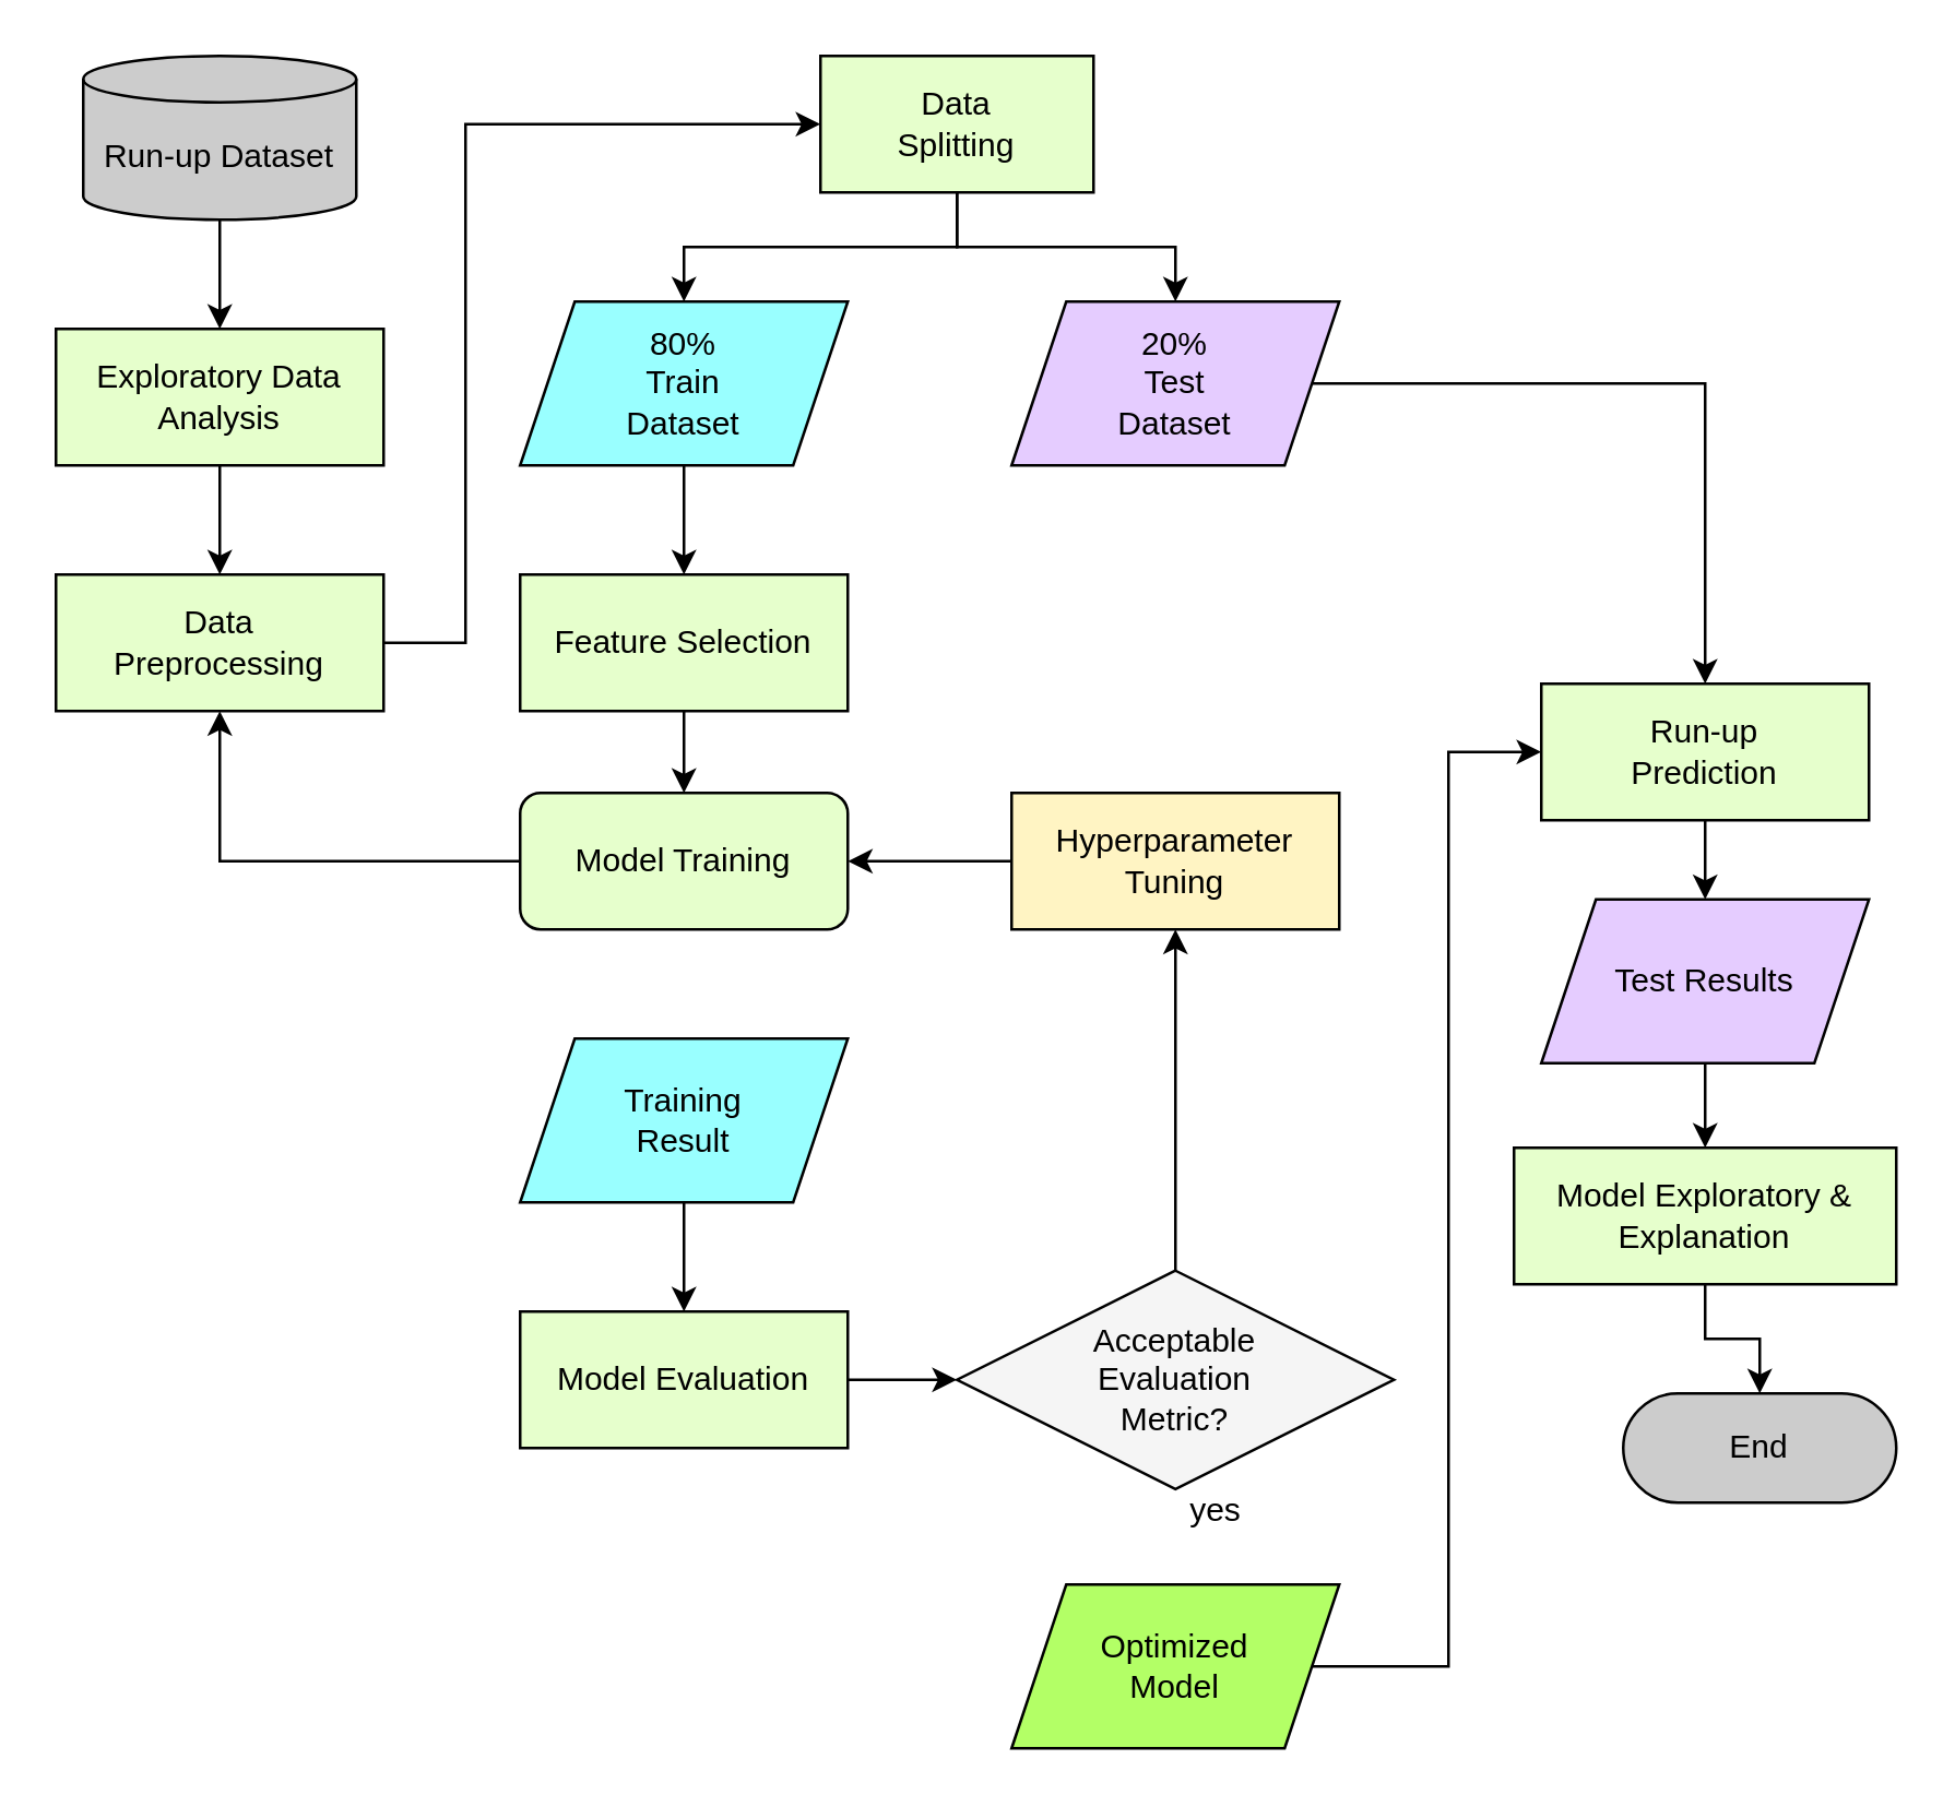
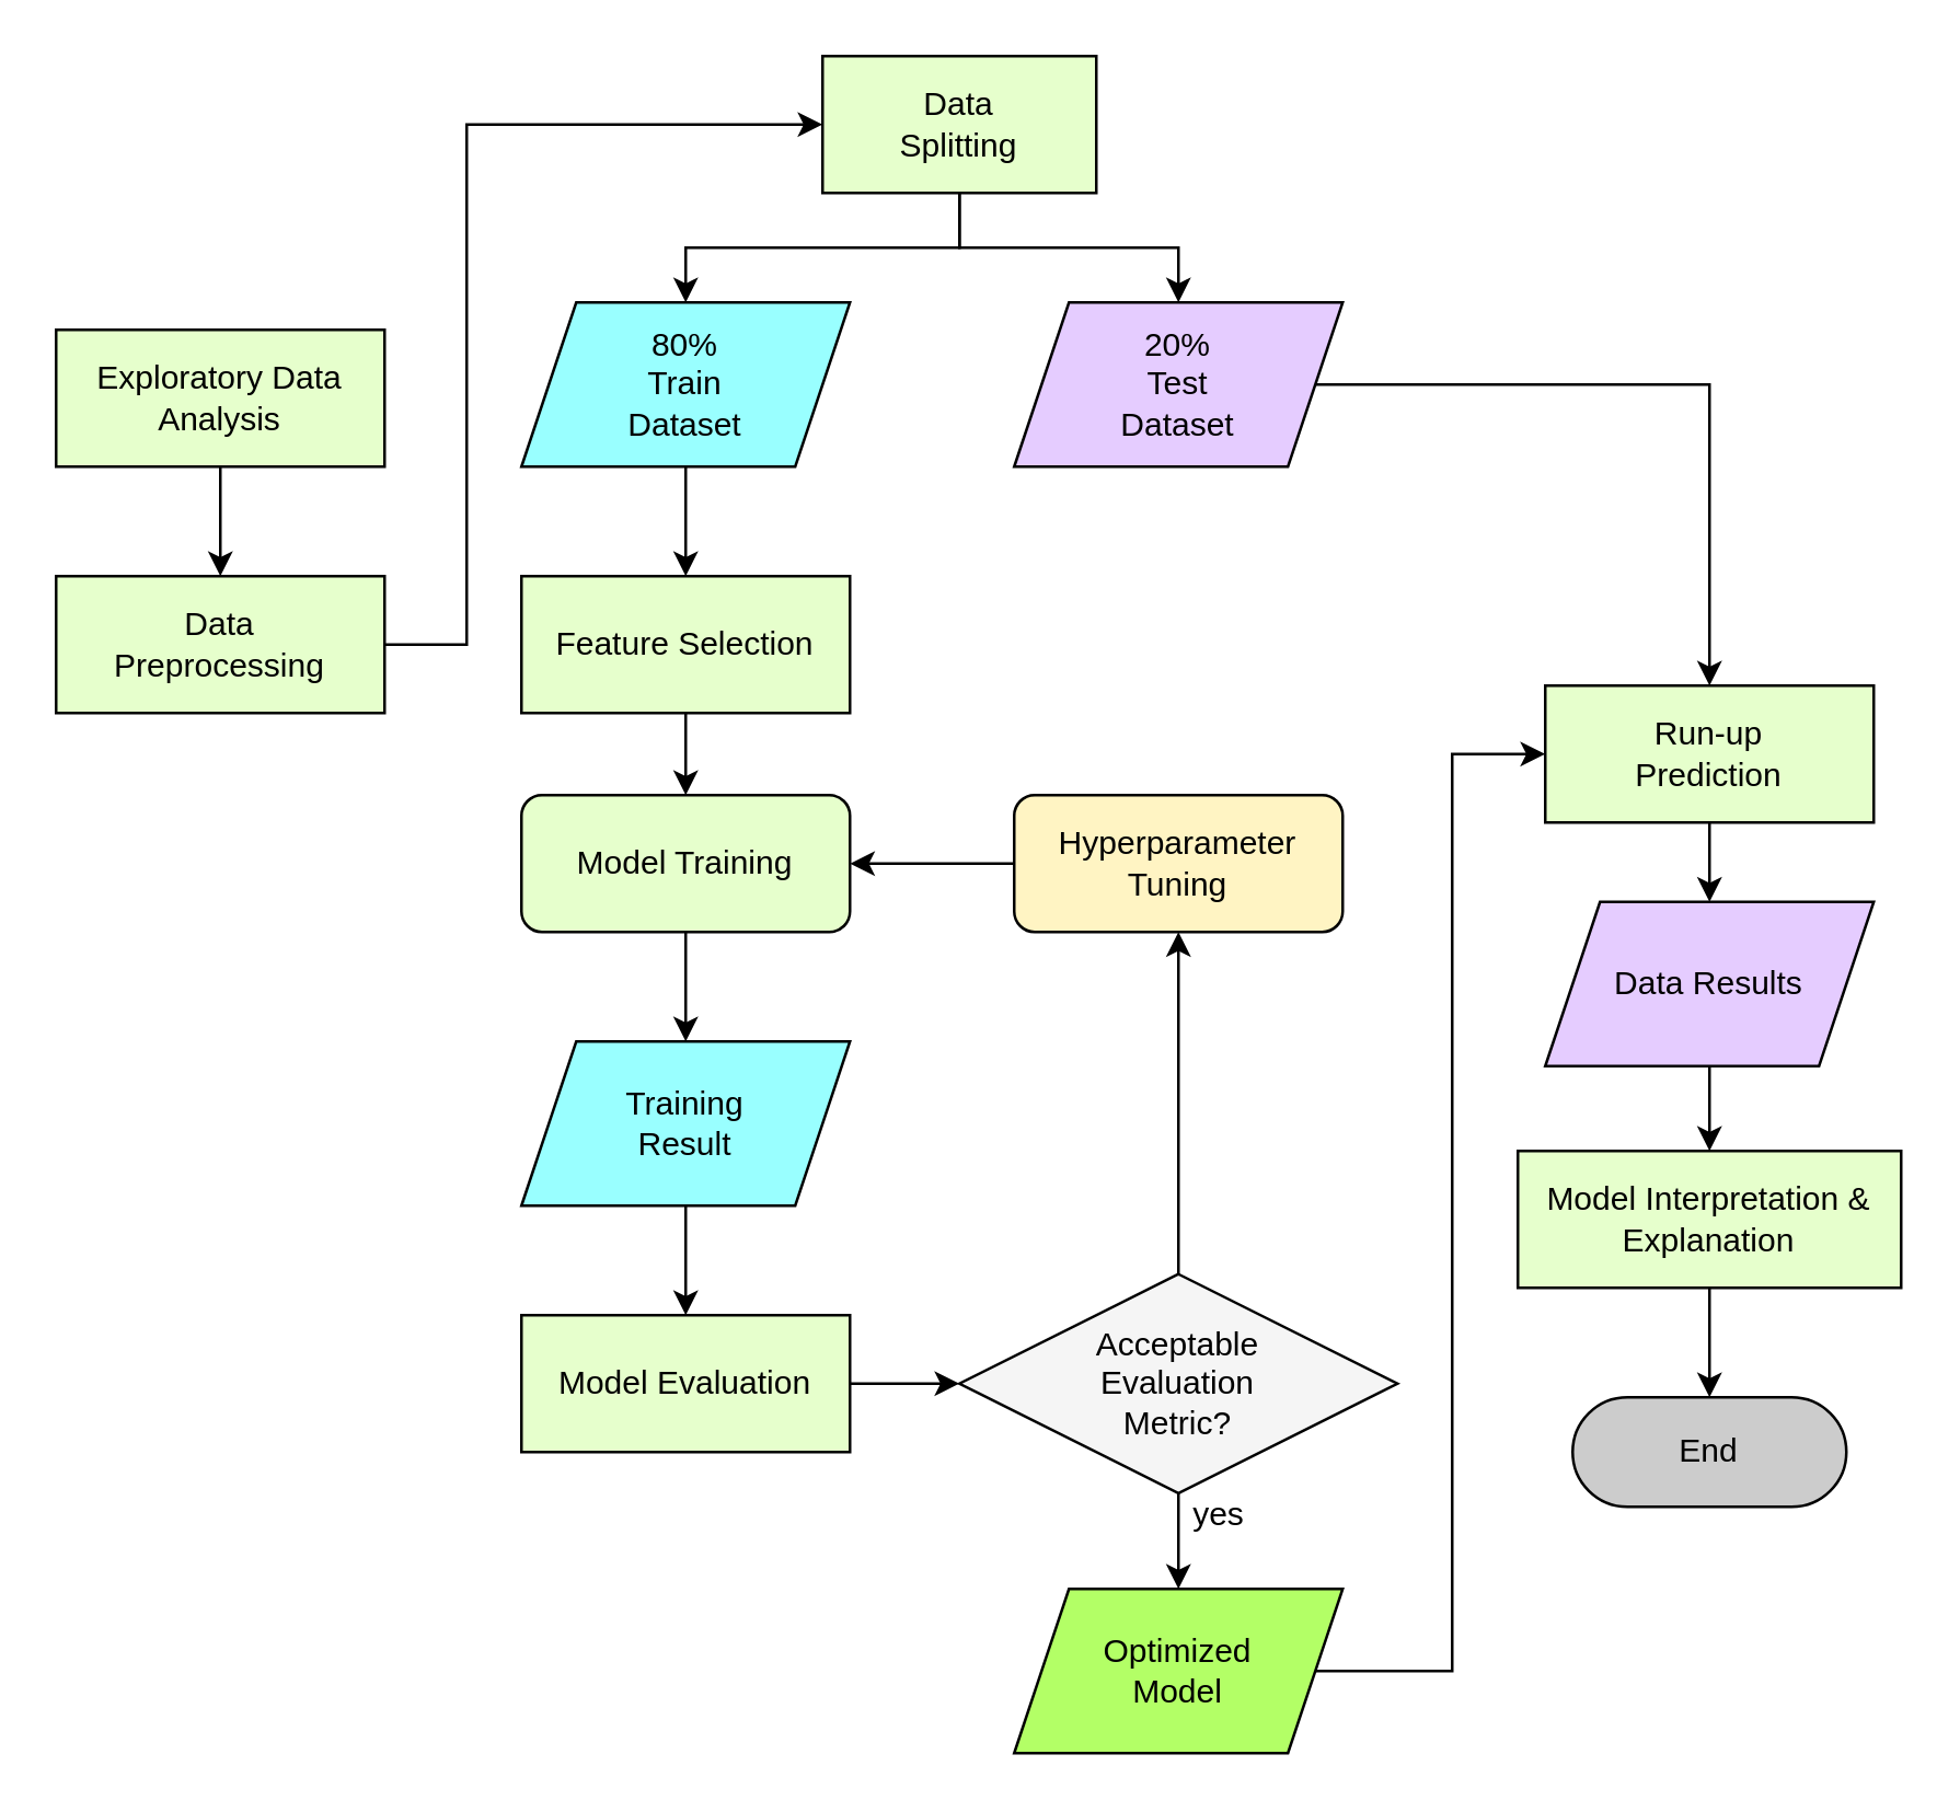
- <mxCell id="3" value="Run-up Dataset" style="shape=cylinder3;whiteSpace=wrap;html=1;boundedLbl=1;backgroundOutline=1;size=8.486;fillColor=#CCCCCC;" vertex="1" parent="1"><mxGeometry x="30" y="20" width="100" height="60" as="geometry" /></mxCell>
- <mxCell id="2" style="edgeStyle=orthogonalEdgeStyle;rounded=0;orthogonalLoop=1;jettySize=auto;html=1;exitX=0.5;exitY=1;exitDx=0;exitDy=0;exitPerimeter=0;entryX=0.5;entryY=0;entryDx=0;entryDy=0;" edge="1" parent="1" source="3" target="5"><mxGeometry relative="1" as="geometry" /></mxCell>
- <mxCell id="15" value="" style="edgeStyle=orthogonalEdgeStyle;rounded=0;orthogonalLoop=1;jettySize=auto;html=1;" edge="1" parent="1" source="16" target="7"><mxGeometry relative="1" as="geometry" /></mxCell>
+ <mxCell id="15" value="" style="edgeStyle=orthogonalEdgeStyle;rounded=0;orthogonalLoop=1;jettySize=auto;html=1;" edge="1" parent="1" source="16" target="18"><mxGeometry relative="1" as="geometry" /></mxCell>
- <mxCell id="25" value="Hyperparameter&lt;div&gt;Tuning&lt;/div&gt;" style="rounded=0;whiteSpace=wrap;html=1;fillColor=#FFF4C3;" vertex="1" parent="1"><mxGeometry x="370" y="290" width="120" height="50" as="geometry" /></mxCell>
+ <mxCell id="25" value="Hyperparameter&lt;div&gt;Tuning&lt;/div&gt;" style="whiteSpace=wrap;html=1;fillColor=#FFF4C3;rounded=1;" vertex="1" parent="1"><mxGeometry x="370" y="290" width="120" height="50" as="geometry" /></mxCell>
- <mxCell id="31" value="Test Results" style="shape=parallelogram;perimeter=parallelogramPerimeter;whiteSpace=wrap;html=1;fixedSize=1;fillColor=#E5CCFF;" vertex="1" parent="1"><mxGeometry x="564" y="329" width="120" height="60" as="geometry" /></mxCell>
+ <mxCell id="31" value="Data Results" style="shape=parallelogram;perimeter=parallelogramPerimeter;whiteSpace=wrap;html=1;fixedSize=1;fillColor=#E5CCFF;" vertex="1" parent="1"><mxGeometry x="564" y="329" width="120" height="60" as="geometry" /></mxCell>
- <mxCell id="35" value="Model Exploratory &amp;amp; Explanation" style="rounded=0;whiteSpace=wrap;html=1;fillColor=#E6FFCC;" vertex="1" parent="1"><mxGeometry x="554" y="420" width="140" height="50" as="geometry" /></mxCell>
+ <mxCell id="35" value="Model Interpretation &amp;amp; Explanation" style="rounded=0;whiteSpace=wrap;html=1;fillColor=#E6FFCC;" vertex="1" parent="1"><mxGeometry x="554" y="420" width="140" height="50" as="geometry" /></mxCell>
- <mxCell id="32" value="End" style="rounded=1;whiteSpace=wrap;html=1;arcSize=50;fillColor=#CCCCCC;" vertex="1" parent="1"><mxGeometry x="594" y="510" width="100" height="40" as="geometry" /></mxCell>
+ <mxCell id="32" value="End" style="rounded=1;whiteSpace=wrap;html=1;arcSize=50;fillColor=#CCCCCC;" vertex="1" parent="1"><mxGeometry x="574" y="510" width="100" height="40" as="geometry" /></mxCell>
+ <mxCell id="21" value="" style="edgeStyle=orthogonalEdgeStyle;rounded=0;orthogonalLoop=1;jettySize=auto;html=1;" edge="1" parent="1" source="23" target="27"><mxGeometry relative="1" as="geometry" /></mxCell>
